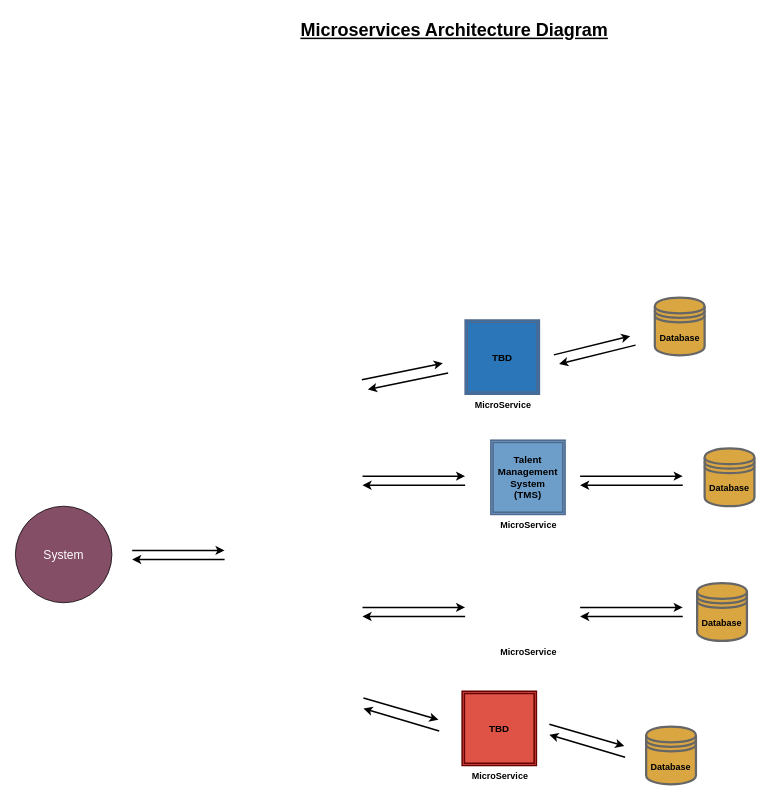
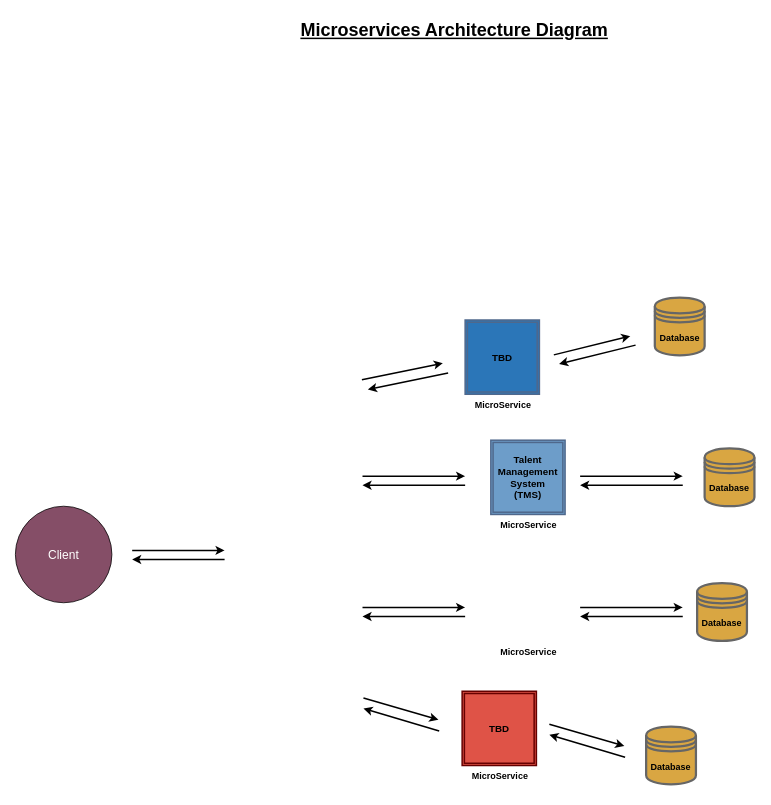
- <mxCell id="40" value="System" style="ellipse;whiteSpace=wrap;html=1;aspect=fixed;fillColor=#854E67;fontColor=#FFFFFF;fontSize=16;" vertex="1" parent="1"><mxGeometry x="20" y="674.29" width="128.72" height="128.72" as="geometry" /></mxCell>
+ <mxCell id="40" value="Client" style="ellipse;whiteSpace=wrap;html=1;aspect=fixed;fillColor=#854E67;fontColor=#FFFFFF;fontSize=16;" vertex="1" parent="1"><mxGeometry x="20" y="674.29" width="128.72" height="128.72" as="geometry" /></mxCell>
